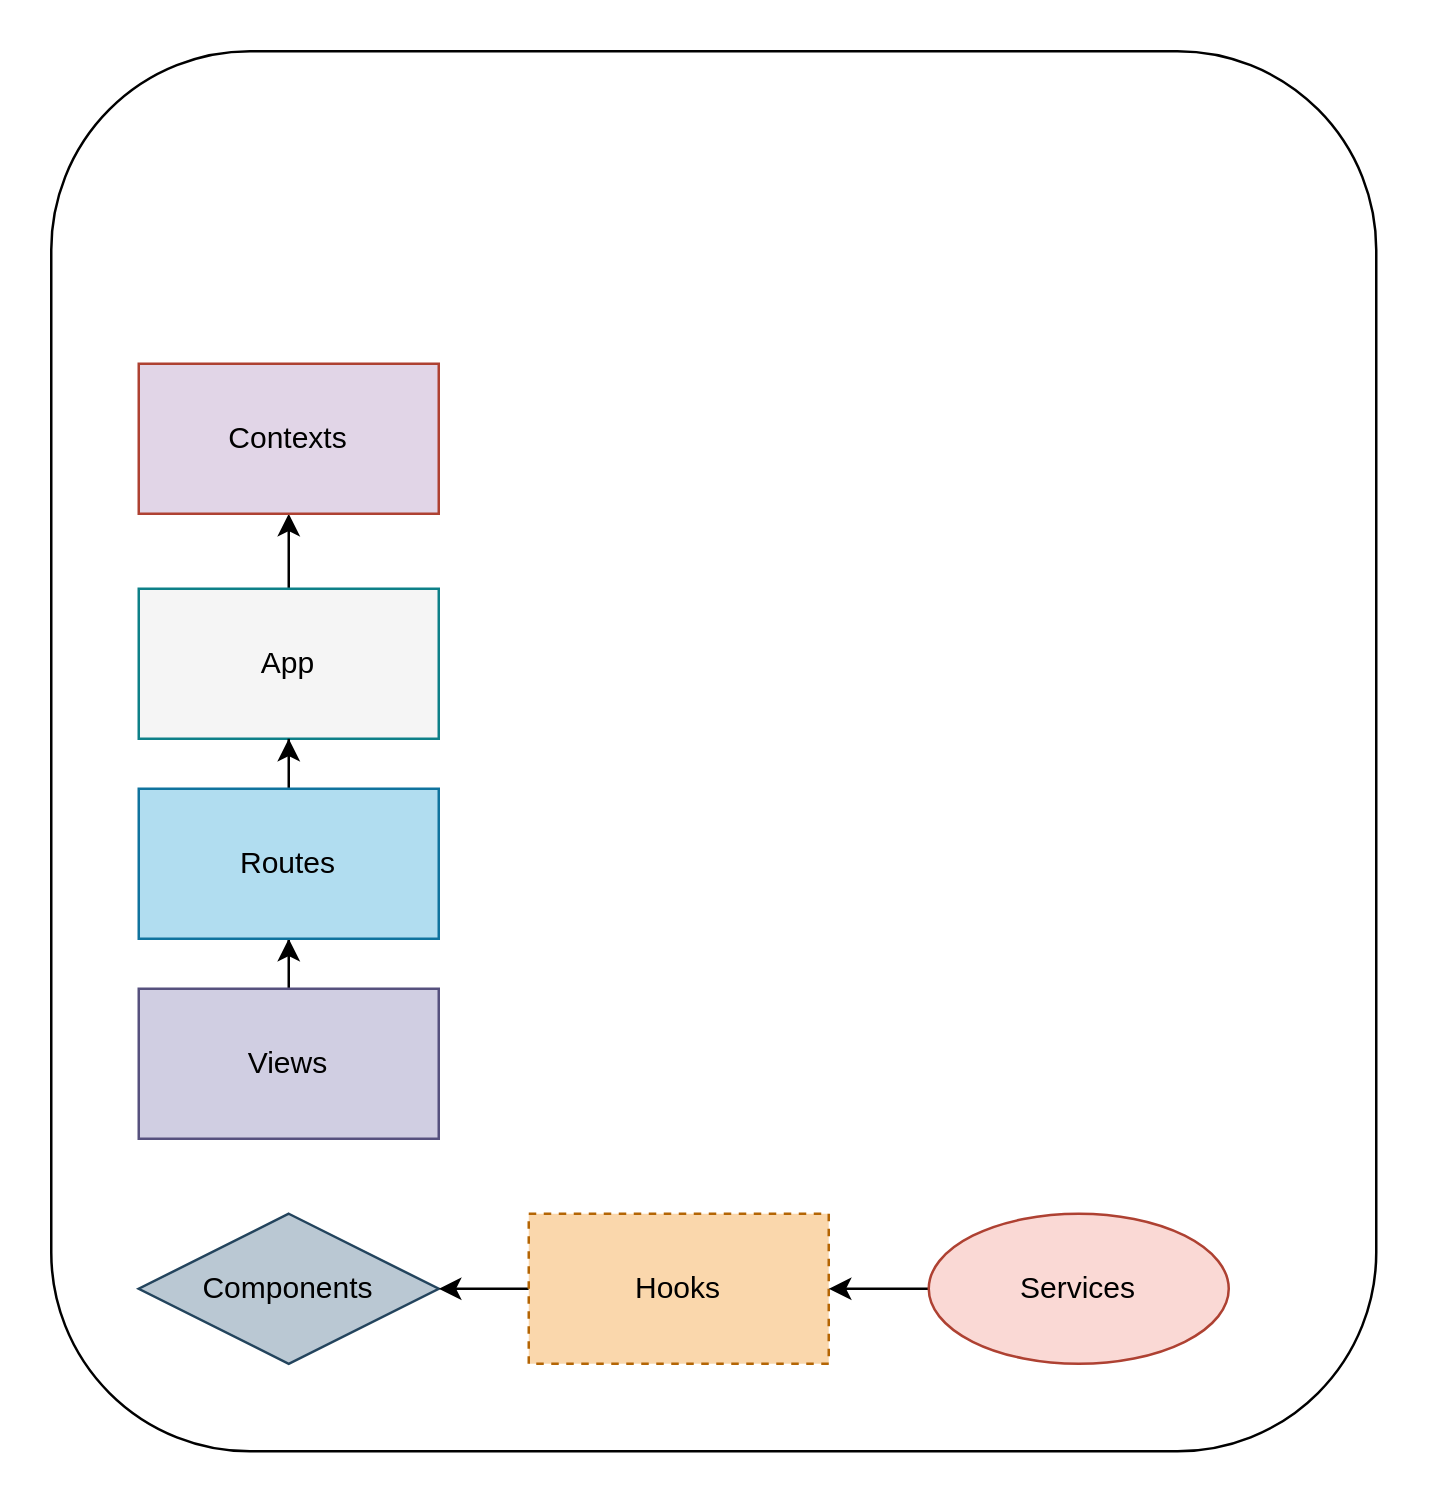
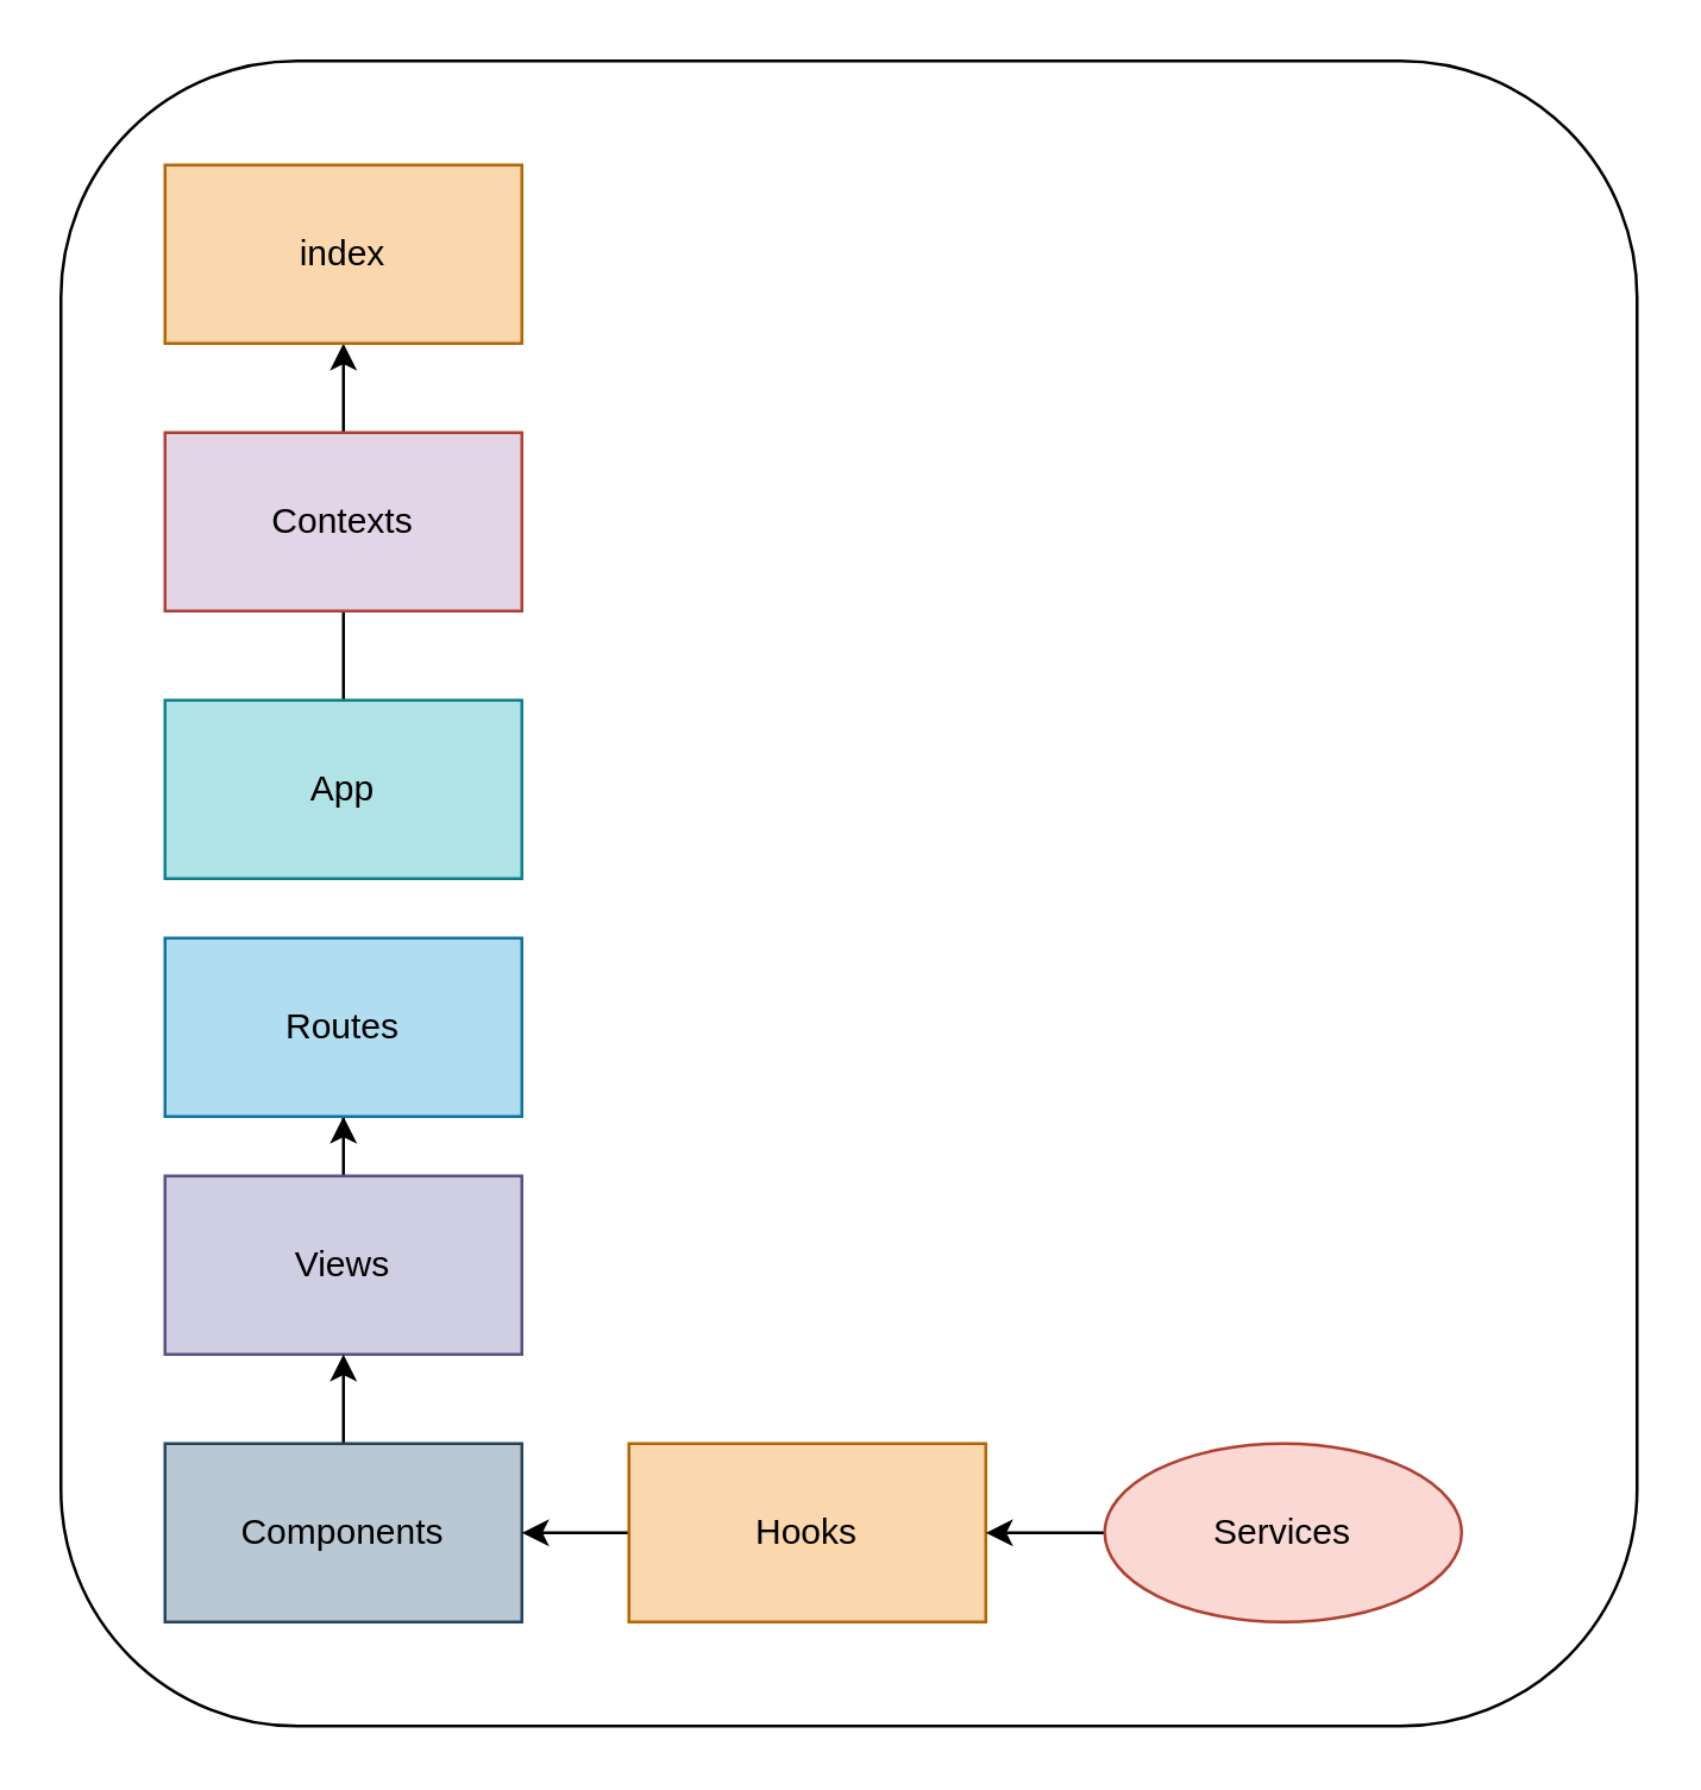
+ <mxCell id="14" value="index" style="rounded=0;whiteSpace=wrap;html=1;fillColor=#fad7ac;strokeColor=#b46504;" vertex="1" parent="1"><mxGeometry x="55" y="55" width="120" height="60" as="geometry" /></mxCell>
+ <mxCell id="10" style="edgeStyle=orthogonalEdgeStyle;rounded=0;orthogonalLoop=1;jettySize=auto;html=1;" edge="1" parent="1" source="11" target="14"><mxGeometry relative="1" as="geometry" /></mxCell>
- <mxCell id="6" style="edgeStyle=orthogonalEdgeStyle;rounded=0;orthogonalLoop=1;jettySize=auto;html=1;" edge="1" parent="1" source="7" target="11"><mxGeometry relative="1" as="geometry" /></mxCell>
+ <mxCell id="6" style="edgeStyle=orthogonalEdgeStyle;rounded=0;orthogonalLoop=1;jettySize=auto;html=1;endArrow=none;" edge="1" parent="1" source="7" target="11"><mxGeometry relative="1" as="geometry" /></mxCell>
- <mxCell id="7" value="App" style="rounded=0;whiteSpace=wrap;html=1;fillColor=#f5f5f5;strokeColor=#0e8088;" vertex="1" parent="1"><mxGeometry x="55" y="235" width="120" height="60" as="geometry" /></mxCell>
+ <mxCell id="7" value="App" style="rounded=0;whiteSpace=wrap;html=1;fillColor=#b0e3e6;strokeColor=#0e8088;" vertex="1" parent="1"><mxGeometry x="55" y="235" width="120" height="60" as="geometry" /></mxCell>
- <mxCell id="15" style="edgeStyle=orthogonalEdgeStyle;rounded=0;orthogonalLoop=1;jettySize=auto;html=1;" edge="1" parent="1" source="16" target="7"><mxGeometry relative="1" as="geometry" /></mxCell>
+ <mxCell id="4" style="edgeStyle=orthogonalEdgeStyle;rounded=0;orthogonalLoop=1;jettySize=auto;html=1;" edge="1" parent="1" source="5" target="3"><mxGeometry relative="1" as="geometry" /></mxCell>
- <mxCell id="5" value="Components" style="rhombus;whiteSpace=wrap;html=1;fillColor=#bac8d3;strokeColor=#23445d;" vertex="1" parent="1"><mxGeometry x="55" y="485" width="120" height="60" as="geometry" /></mxCell>
+ <mxCell id="5" value="Components" style="rounded=0;whiteSpace=wrap;html=1;fillColor=#bac8d3;strokeColor=#23445d;" vertex="1" parent="1"><mxGeometry x="55" y="485" width="120" height="60" as="geometry" /></mxCell>
- <mxCell id="9" value="Hooks" style="rounded=0;whiteSpace=wrap;html=1;fillColor=#fad7ac;strokeColor=#b46504;dashed=1;" vertex="1" parent="1"><mxGeometry x="211" y="485" width="120" height="60" as="geometry" /></mxCell>
+ <mxCell id="9" value="Hooks" style="rounded=0;whiteSpace=wrap;html=1;fillColor=#fad7ac;strokeColor=#b46504;" vertex="1" parent="1"><mxGeometry x="211" y="485" width="120" height="60" as="geometry" /></mxCell>
